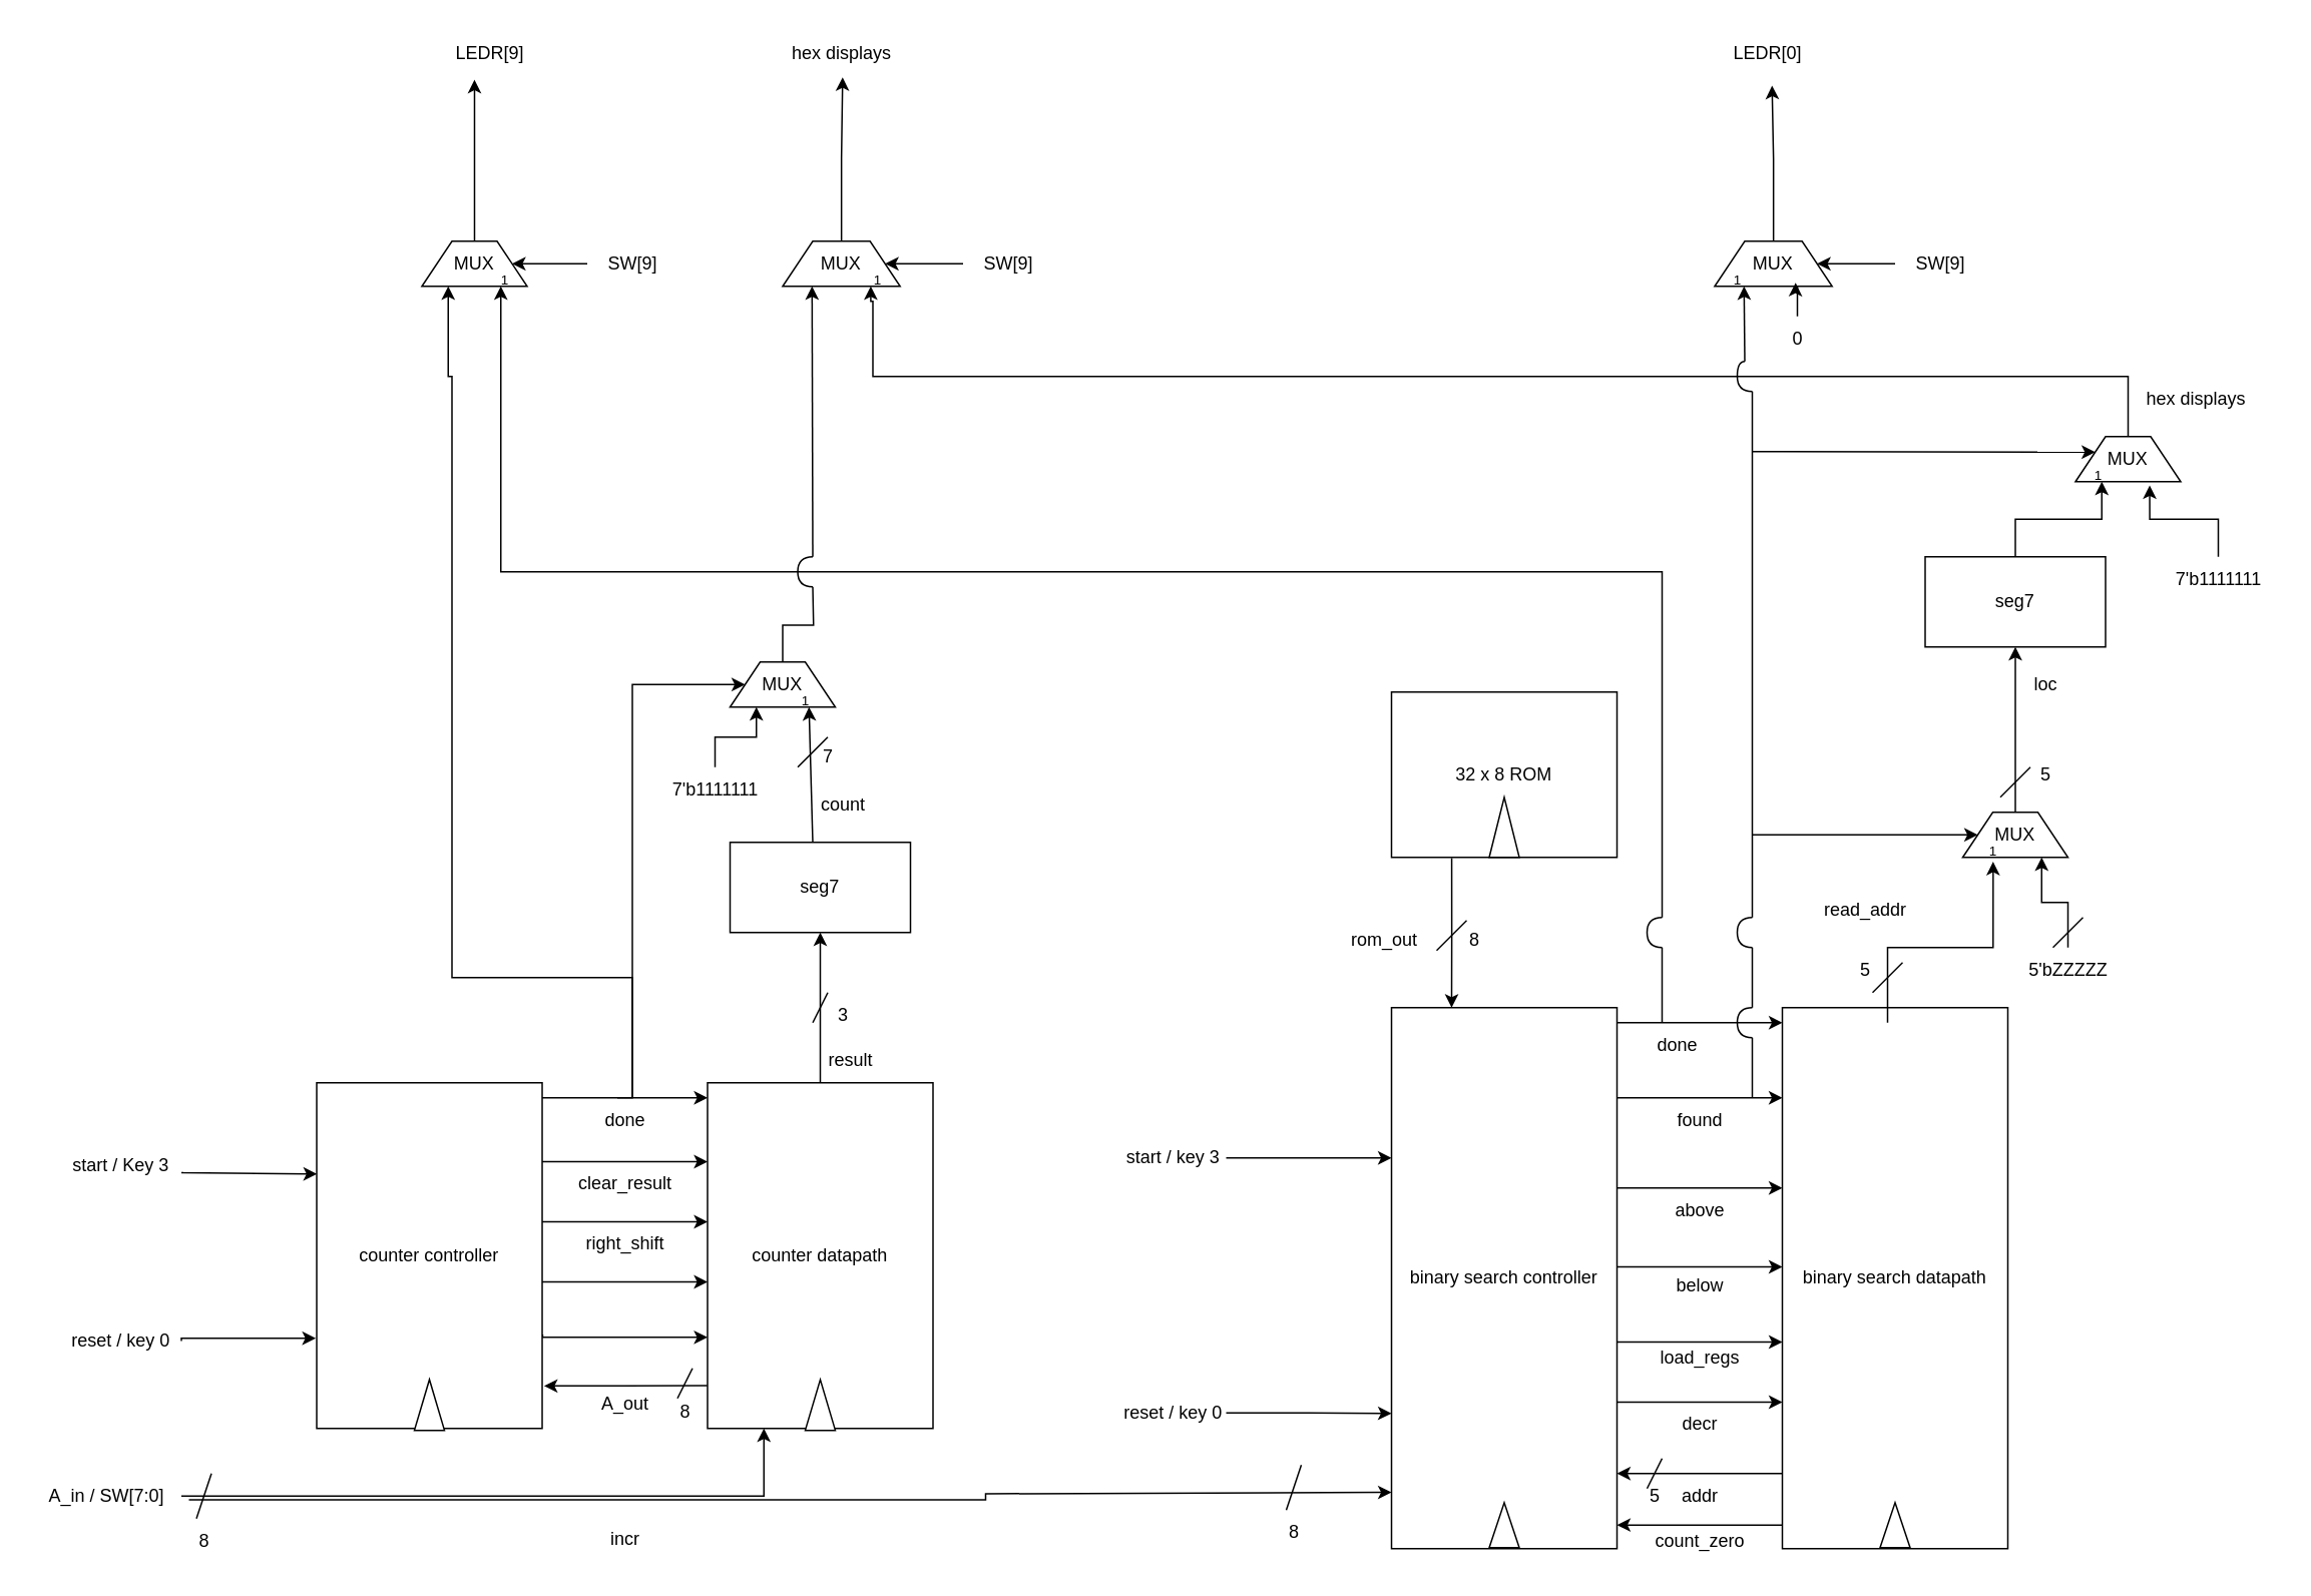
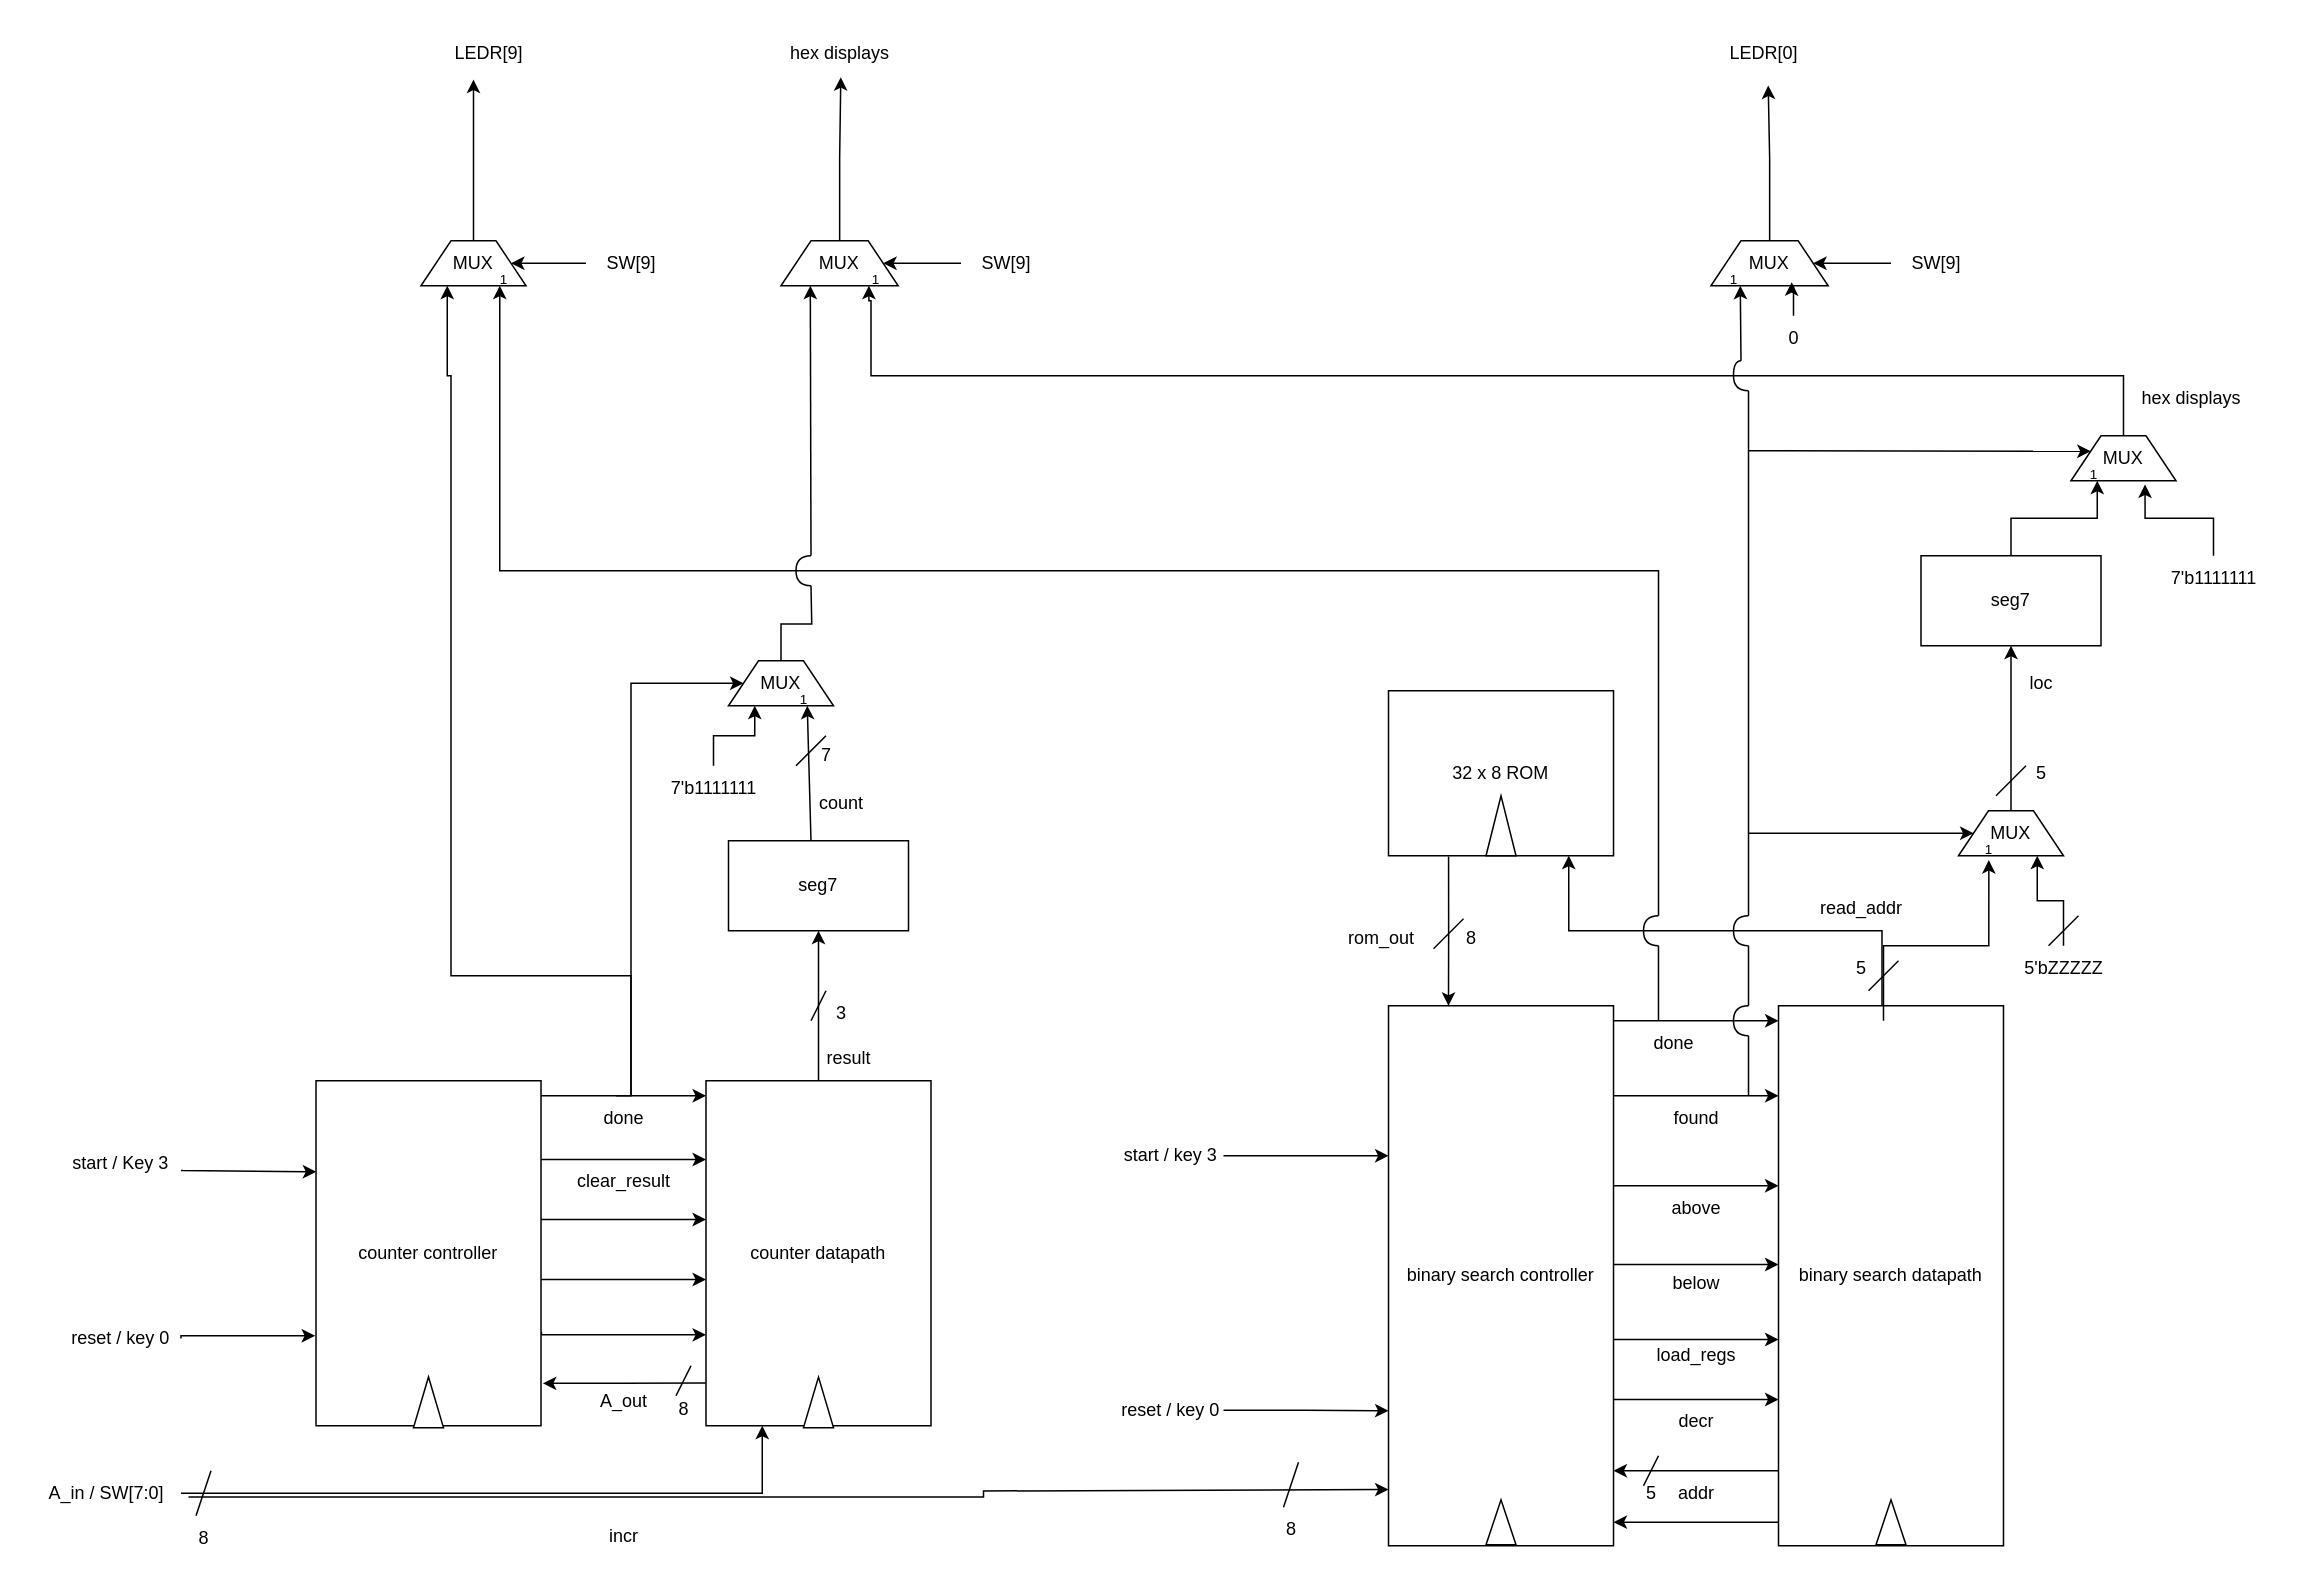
+ <mxCell id="20" style="edgeStyle=orthogonalEdgeStyle;rounded=0;orthogonalLoop=1;jettySize=auto;html=1;exitX=0.46;exitY=-0.001;exitDx=0;exitDy=0;entryX=0.801;entryY=1;entryDx=0;entryDy=0;entryPerimeter=0;exitPerimeter=0;" edge="1" parent="1" source="2" target="18"><mxGeometry relative="1" as="geometry"><mxPoint x="1085" y="640" as="sourcePoint" /><mxPoint x="1045" y="580" as="targetPoint" /></mxGeometry></mxCell>
- <mxCell id="82" value="right_shift" style="text;html=1;align=center;verticalAlign=middle;resizable=0;points=[];autosize=1;strokeColor=none;fillColor=none;" vertex="1" parent="1"><mxGeometry x="375.01" y="812.47" width="80" height="30" as="geometry" /></mxCell>
- <mxCell id="26" value="count_zero" style="text;html=1;align=center;verticalAlign=middle;resizable=0;points=[];autosize=1;strokeColor=none;fillColor=none;" vertex="1" parent="1"><mxGeometry x="1089.99" y="1010" width="80" height="30" as="geometry" /></mxCell>
